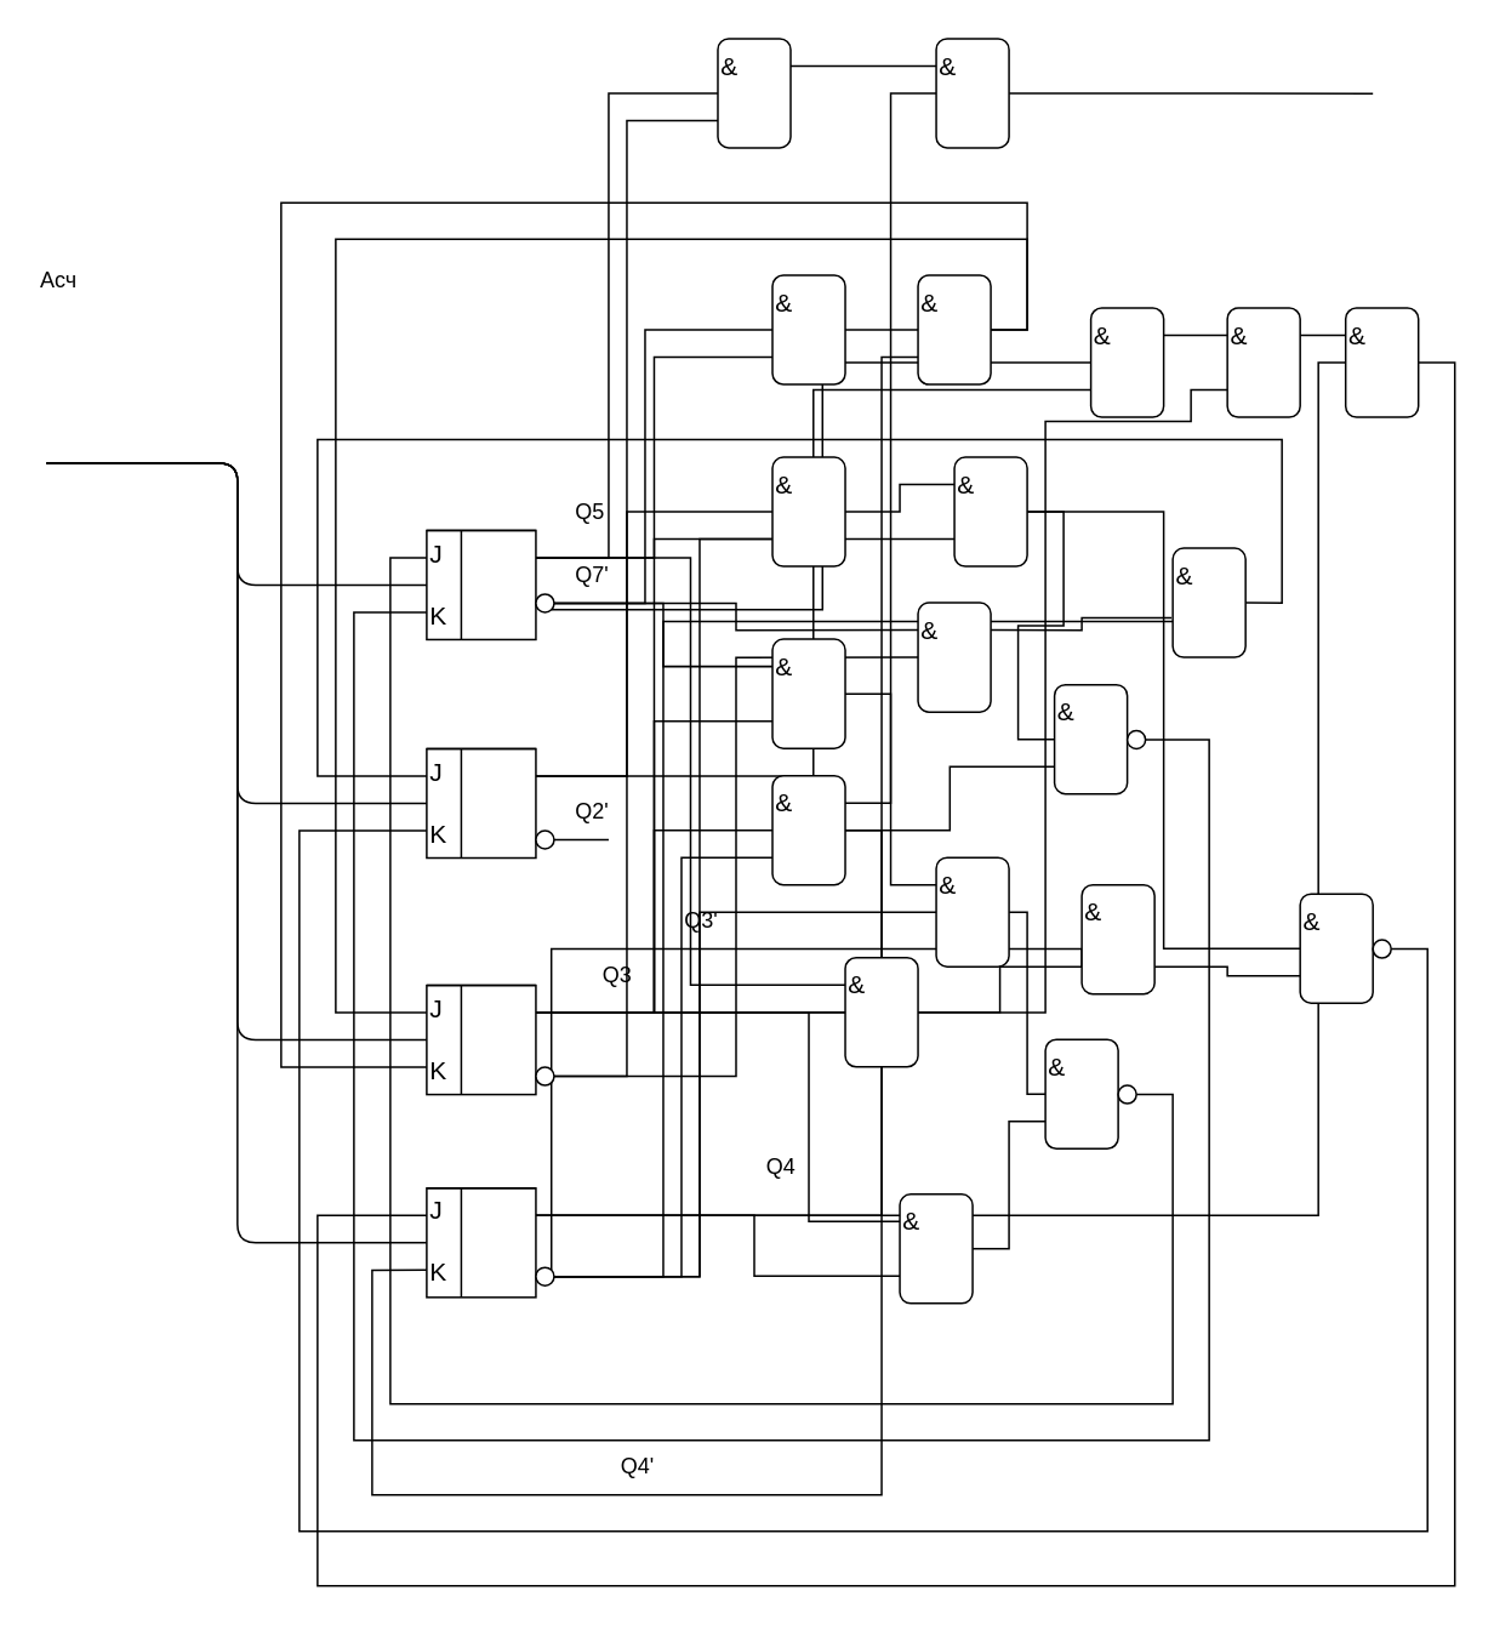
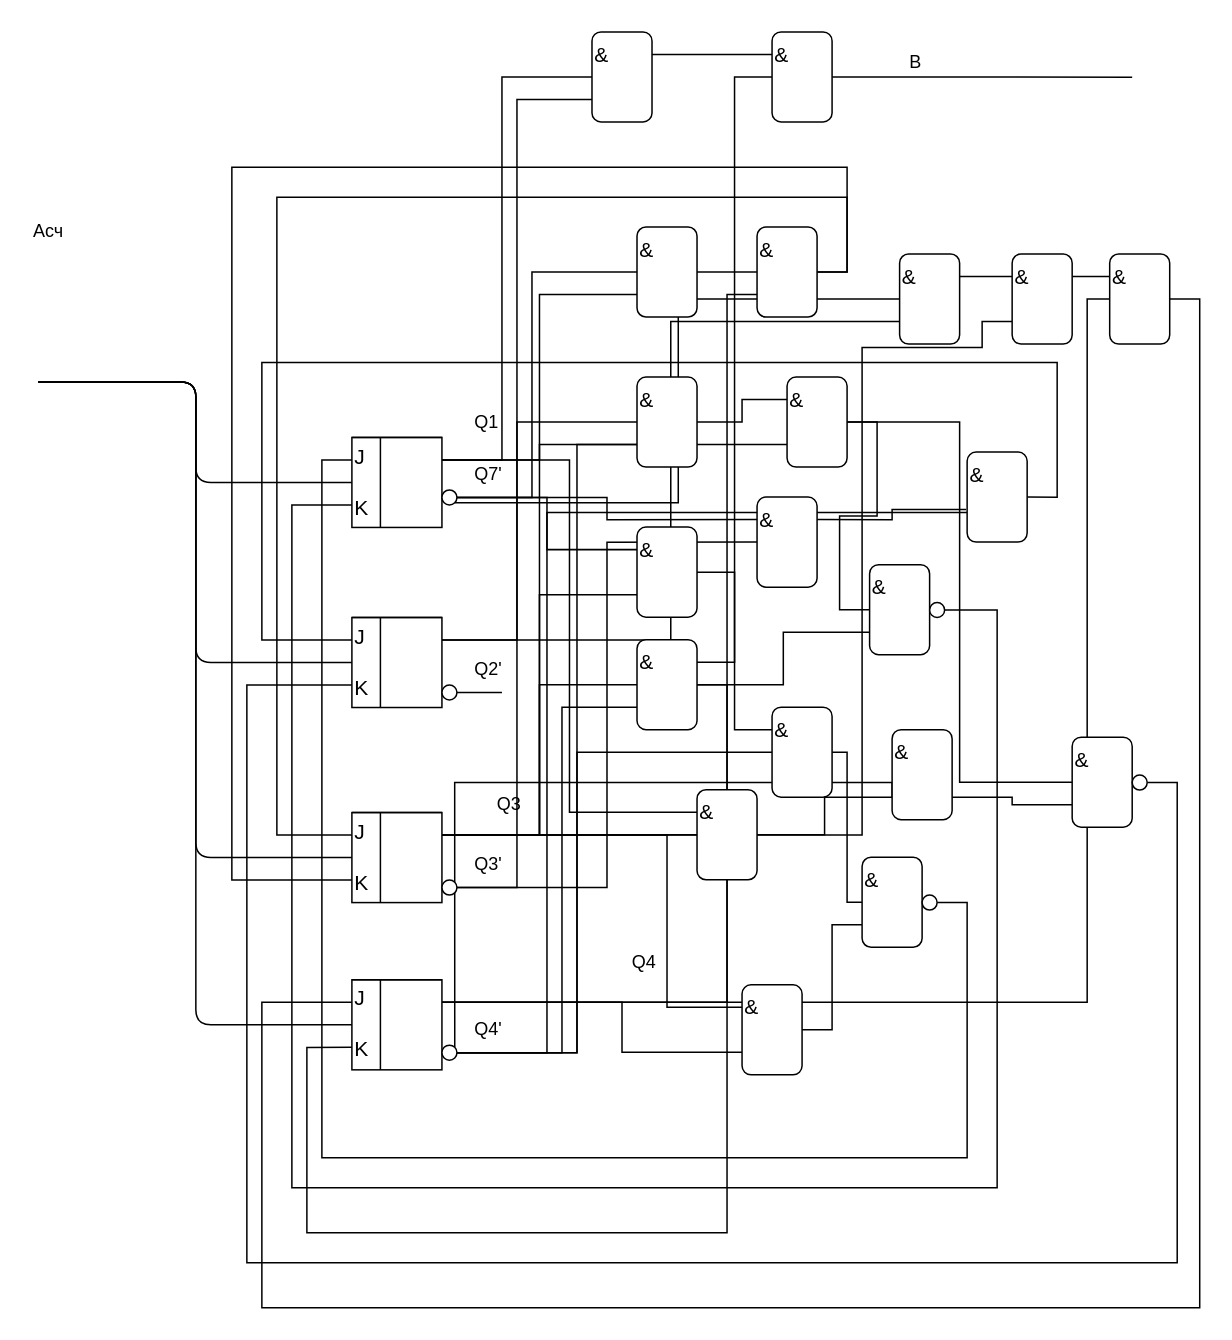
+ <mxCell id="95" value="B" style="text;html=1;resizable=0;points=[];autosize=1;align=left;verticalAlign=top;spacingTop=-4;" vertex="1" parent="1"><mxGeometry x="604" y="31" width="20" height="20" as="geometry" /></mxCell>
- <mxCell id="22" value="Q5" style="text;html=1;resizable=0;points=[];autosize=1;align=left;verticalAlign=top;spacingTop=-4;" vertex="1" parent="1"><mxGeometry x="314" y="271" width="30" height="20" as="geometry" /></mxCell>
+ <mxCell id="22" value="Q1" style="text;html=1;resizable=0;points=[];autosize=1;align=left;verticalAlign=top;spacingTop=-4;" vertex="1" parent="1"><mxGeometry x="314" y="271" width="30" height="20" as="geometry" /></mxCell>
- <mxCell id="40" value="Q3'" style="text;html=1;resizable=0;points=[];autosize=1;align=left;verticalAlign=top;spacingTop=-4;" vertex="1" parent="1"><mxGeometry x="374" y="496" width="30" height="20" as="geometry" /></mxCell>
+ <mxCell id="40" value="Q3'" style="text;html=1;resizable=0;points=[];autosize=1;align=left;verticalAlign=top;spacingTop=-4;" vertex="1" parent="1"><mxGeometry x="314" y="566" width="30" height="20" as="geometry" /></mxCell>
- <mxCell id="33" value="Q4'" style="text;html=1;resizable=0;points=[];autosize=1;align=left;verticalAlign=top;spacingTop=-4;" vertex="1" parent="1"><mxGeometry x="339" y="796" width="30" height="20" as="geometry" /></mxCell>
+ <mxCell id="33" value="Q4'" style="text;html=1;resizable=0;points=[];autosize=1;align=left;verticalAlign=top;spacingTop=-4;" vertex="1" parent="1"><mxGeometry x="314" y="676" width="30" height="20" as="geometry" /></mxCell>
